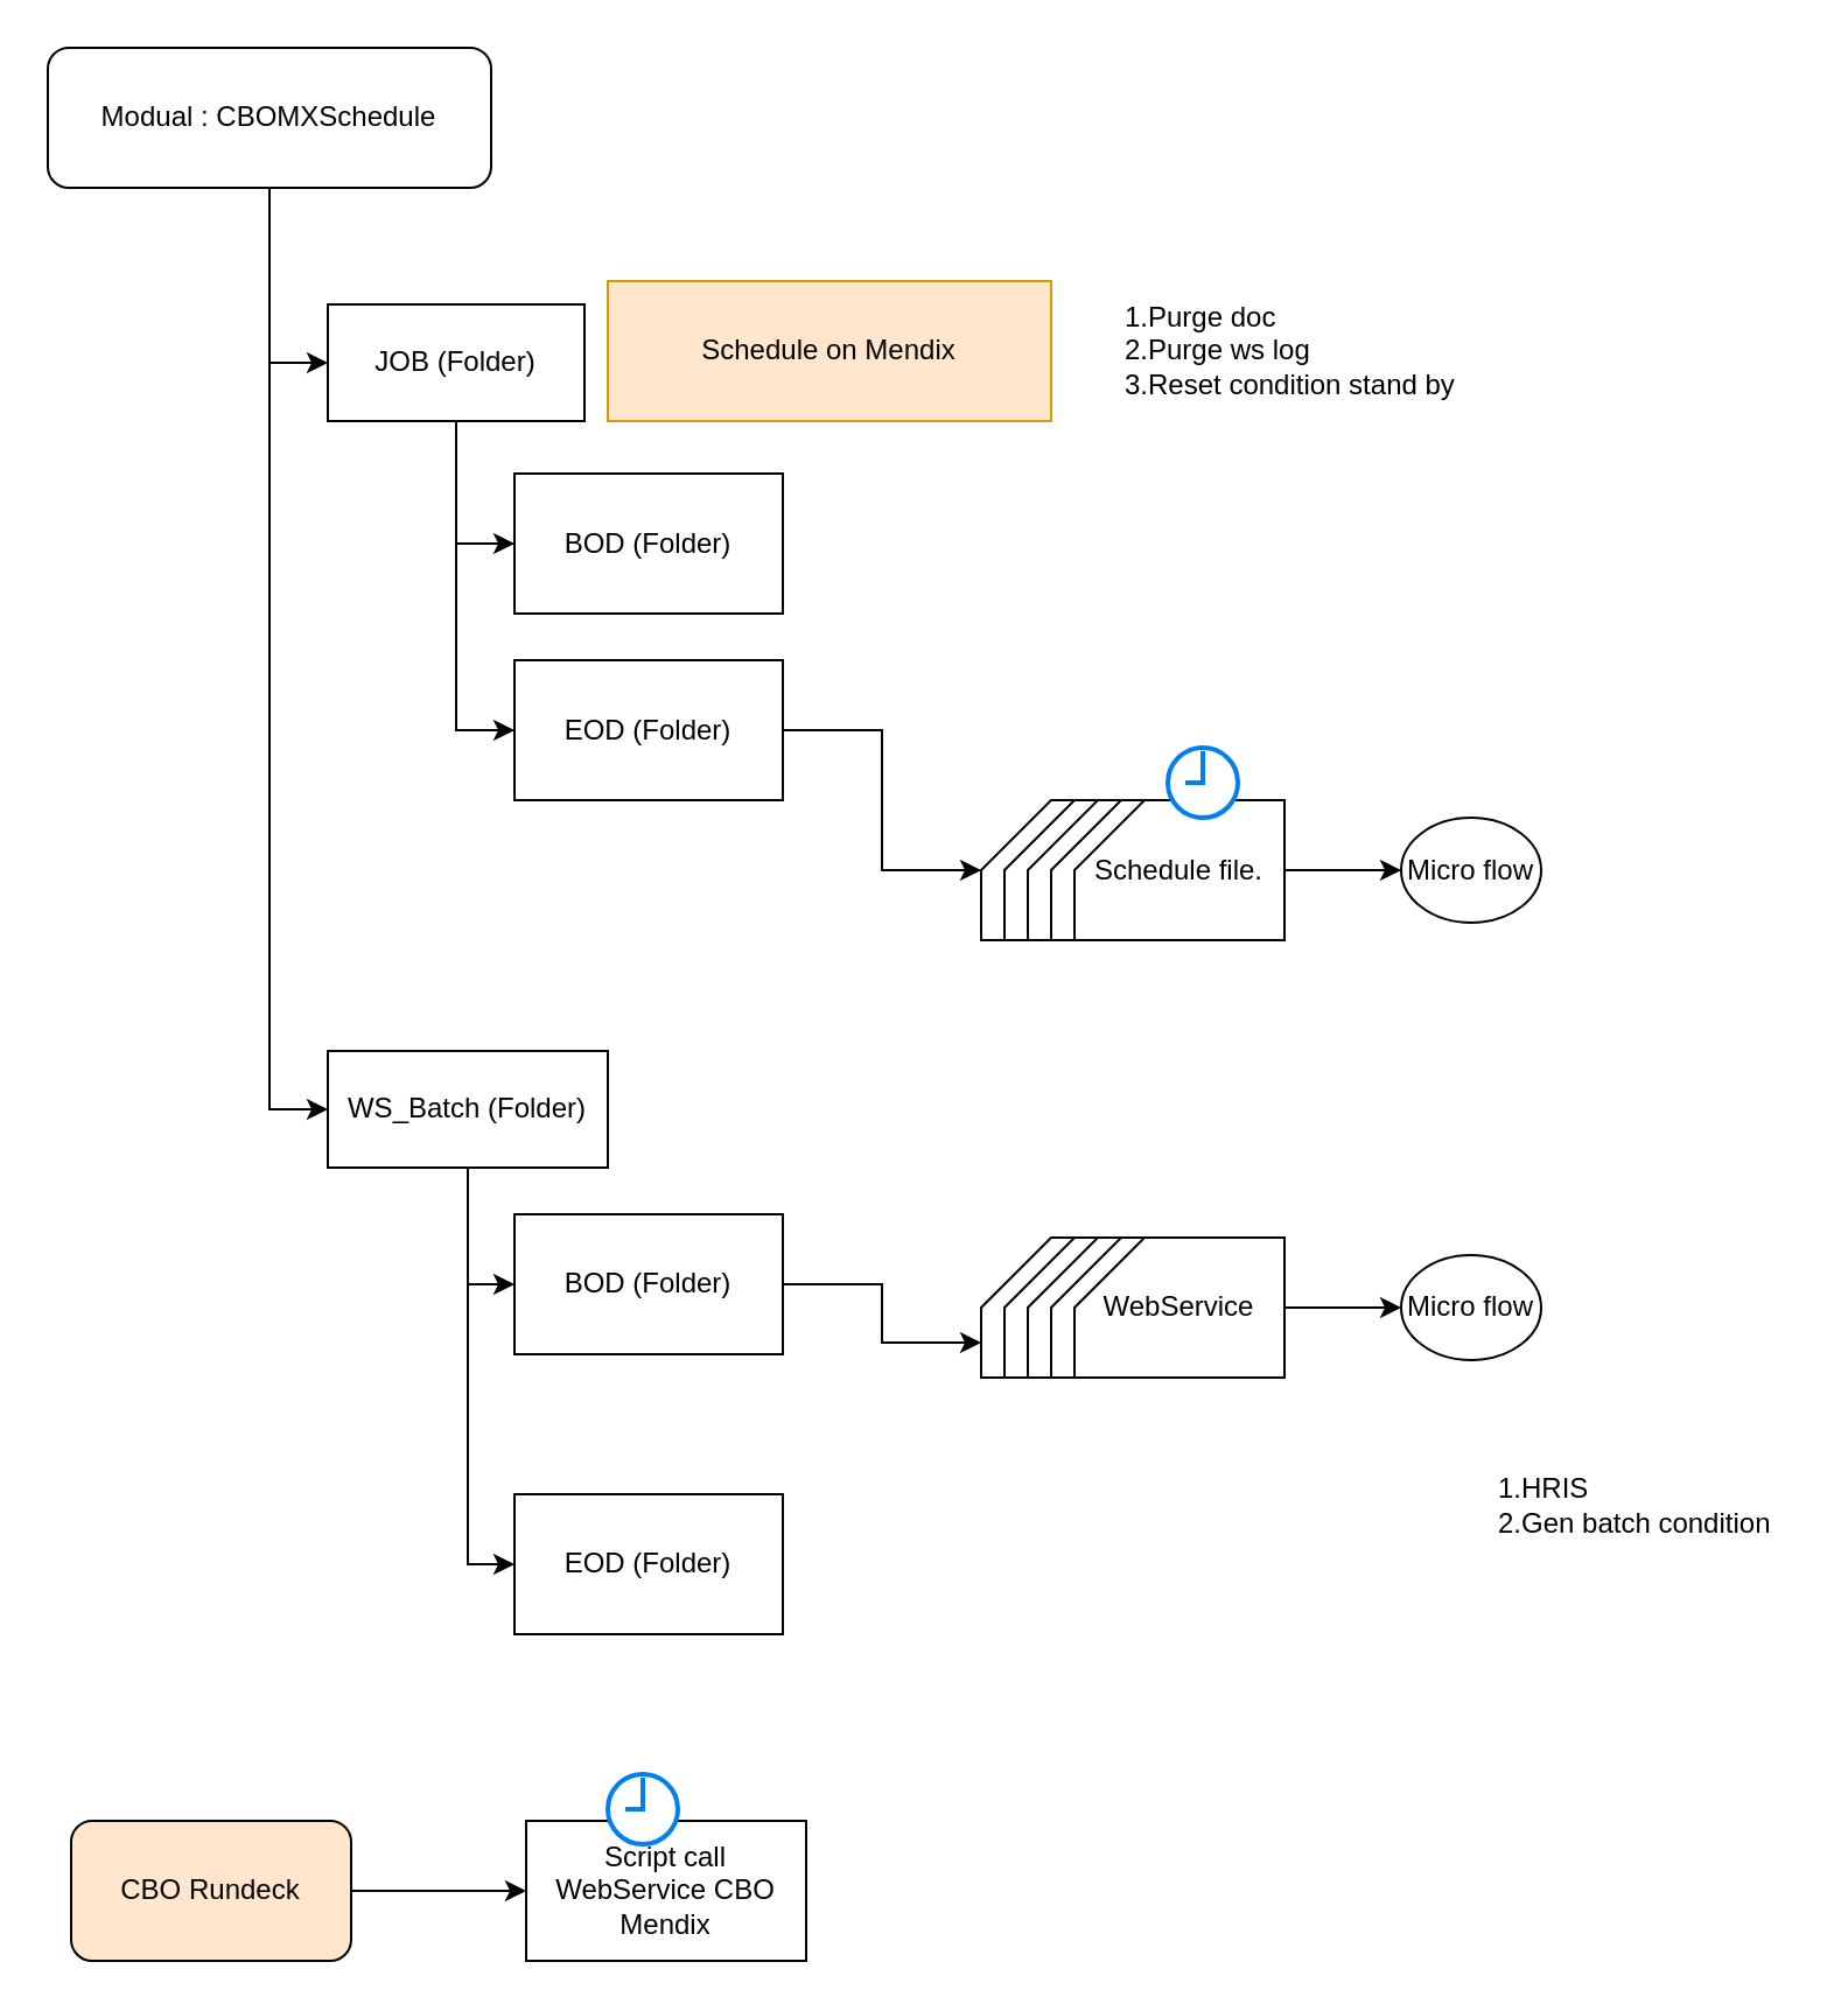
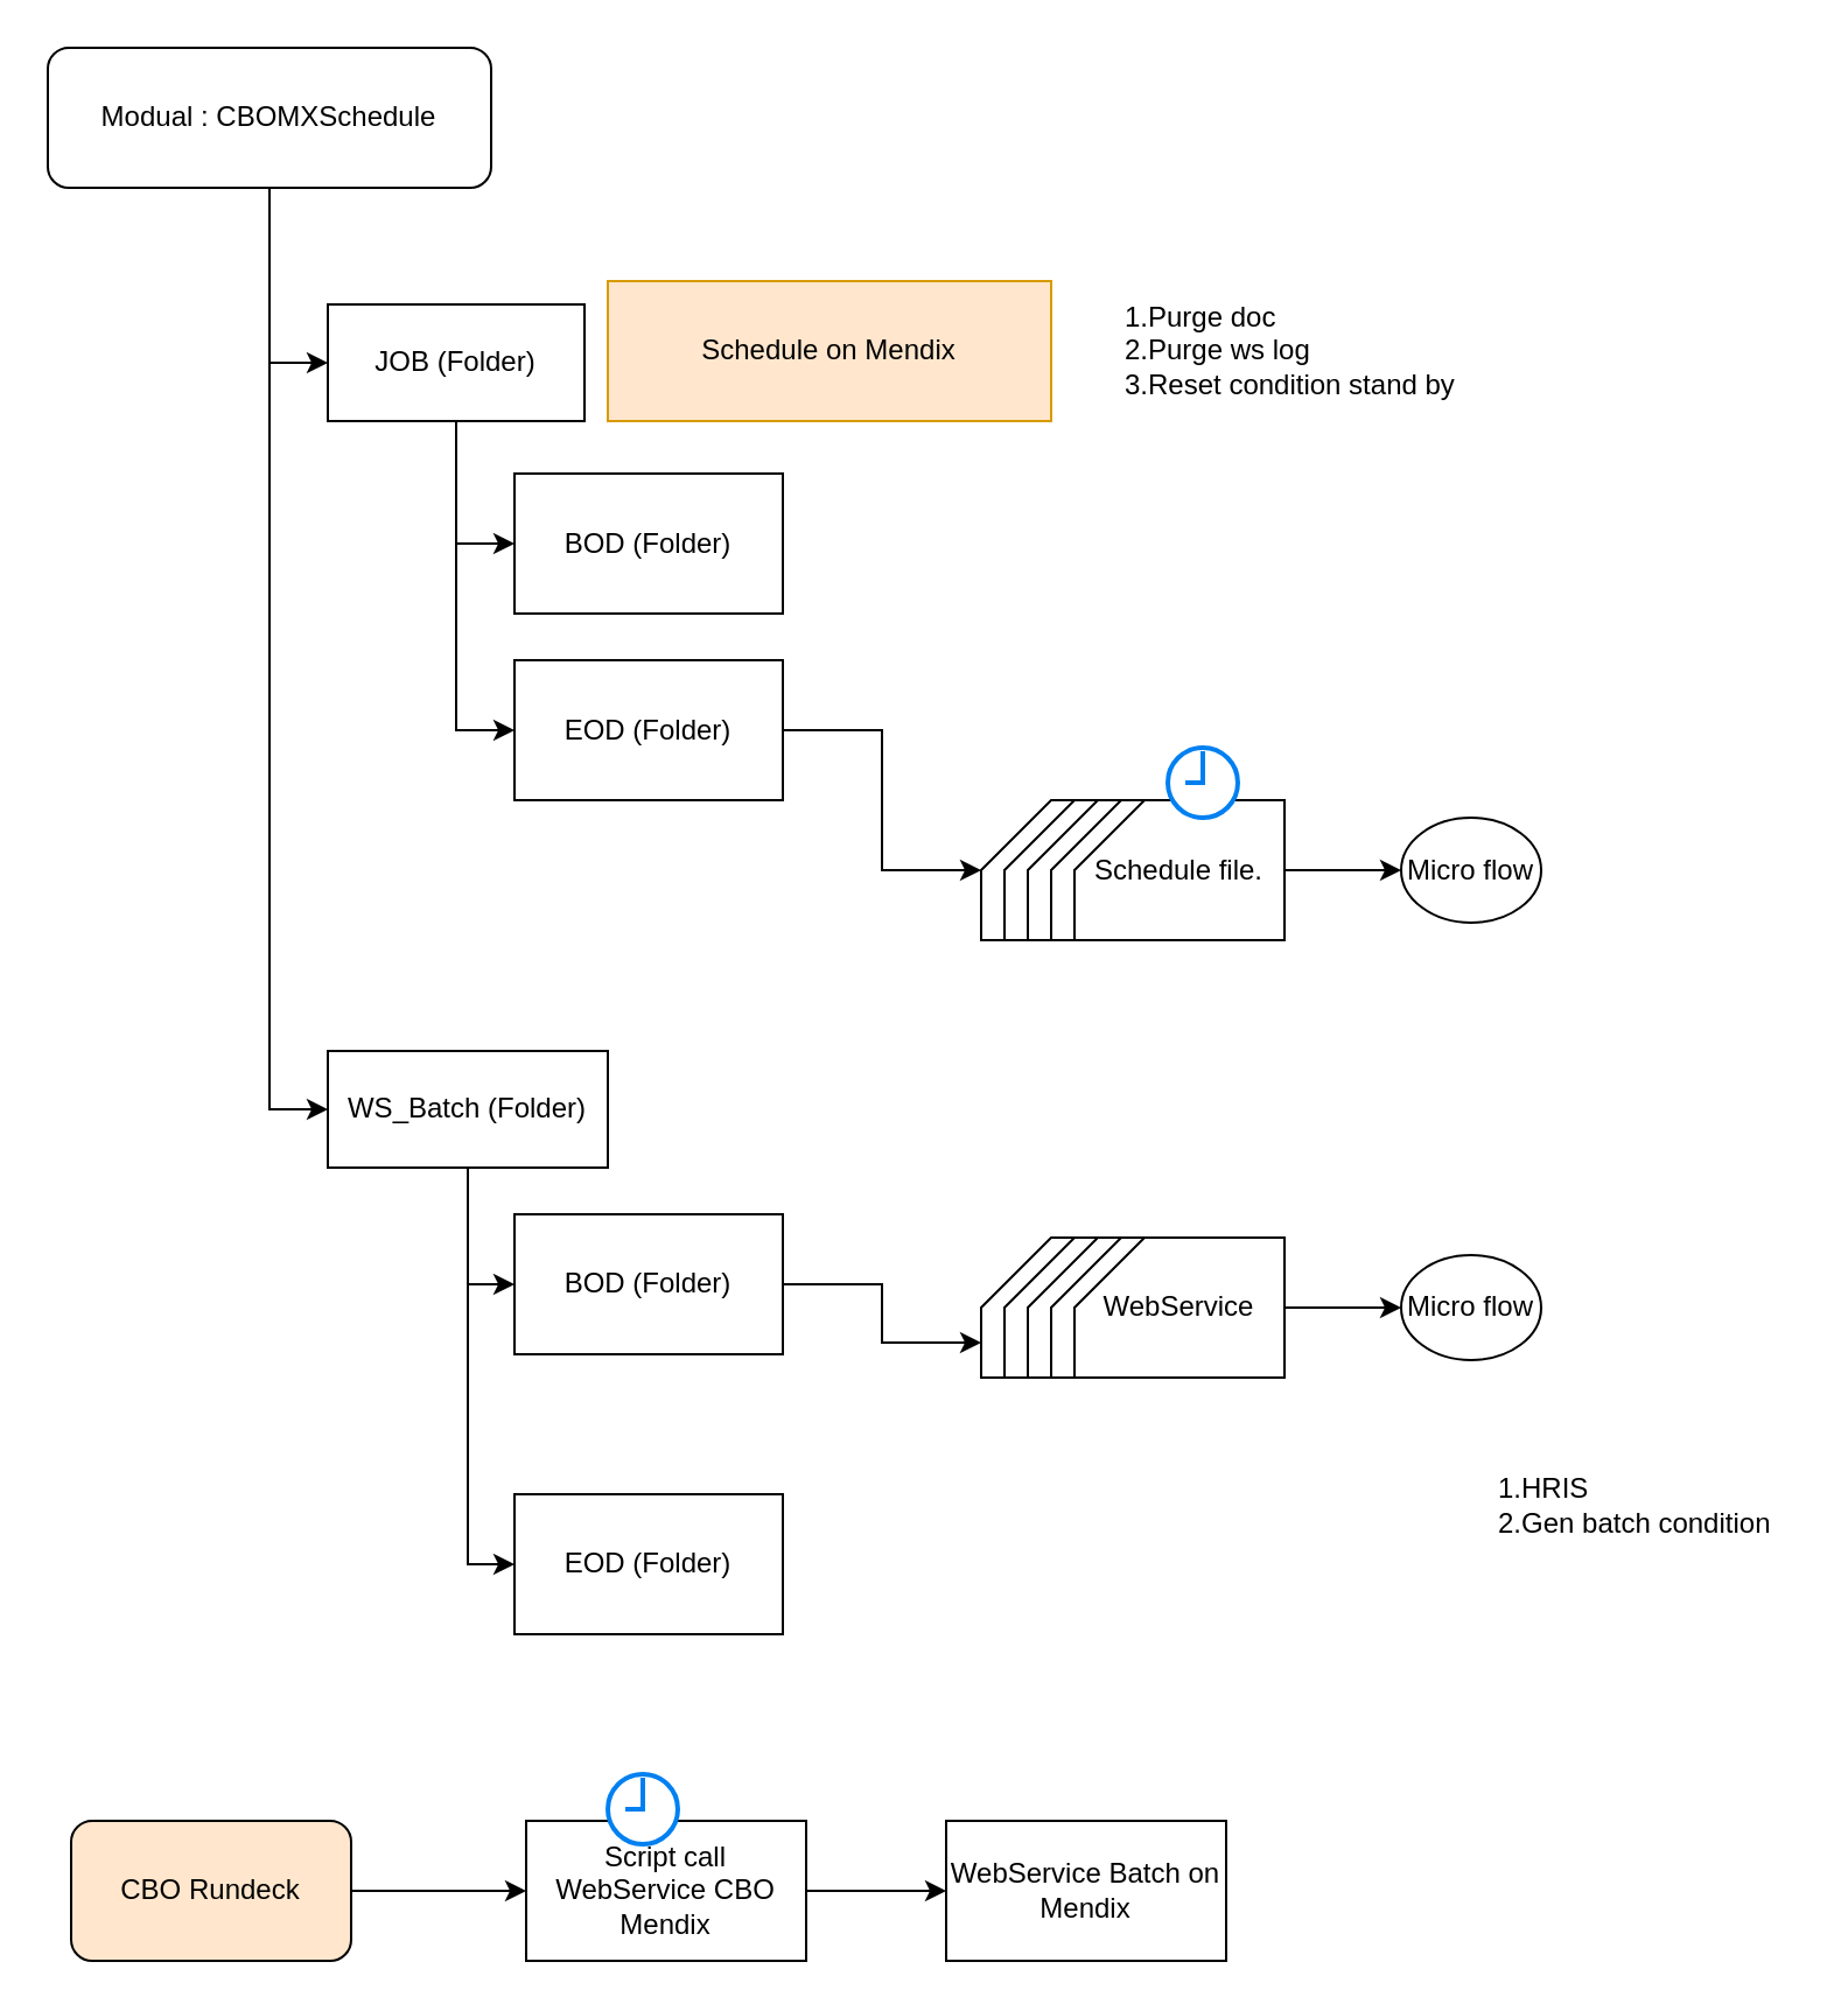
+ <mxCell id="19" style="edgeStyle=orthogonalEdgeStyle;rounded=0;orthogonalLoop=1;jettySize=auto;html=1;entryX=0;entryY=0.5;entryDx=0;entryDy=0;" parent="1" source="20" target="22" edge="1"><mxGeometry relative="1" as="geometry" /></mxCell>
+ <mxCell id="22" value="WebService Batch on Mendix" style="rounded=0;whiteSpace=wrap;html=1;" parent="1" vertex="1"><mxGeometry x="405" y="780" width="120" height="60" as="geometry" /></mxCell>
